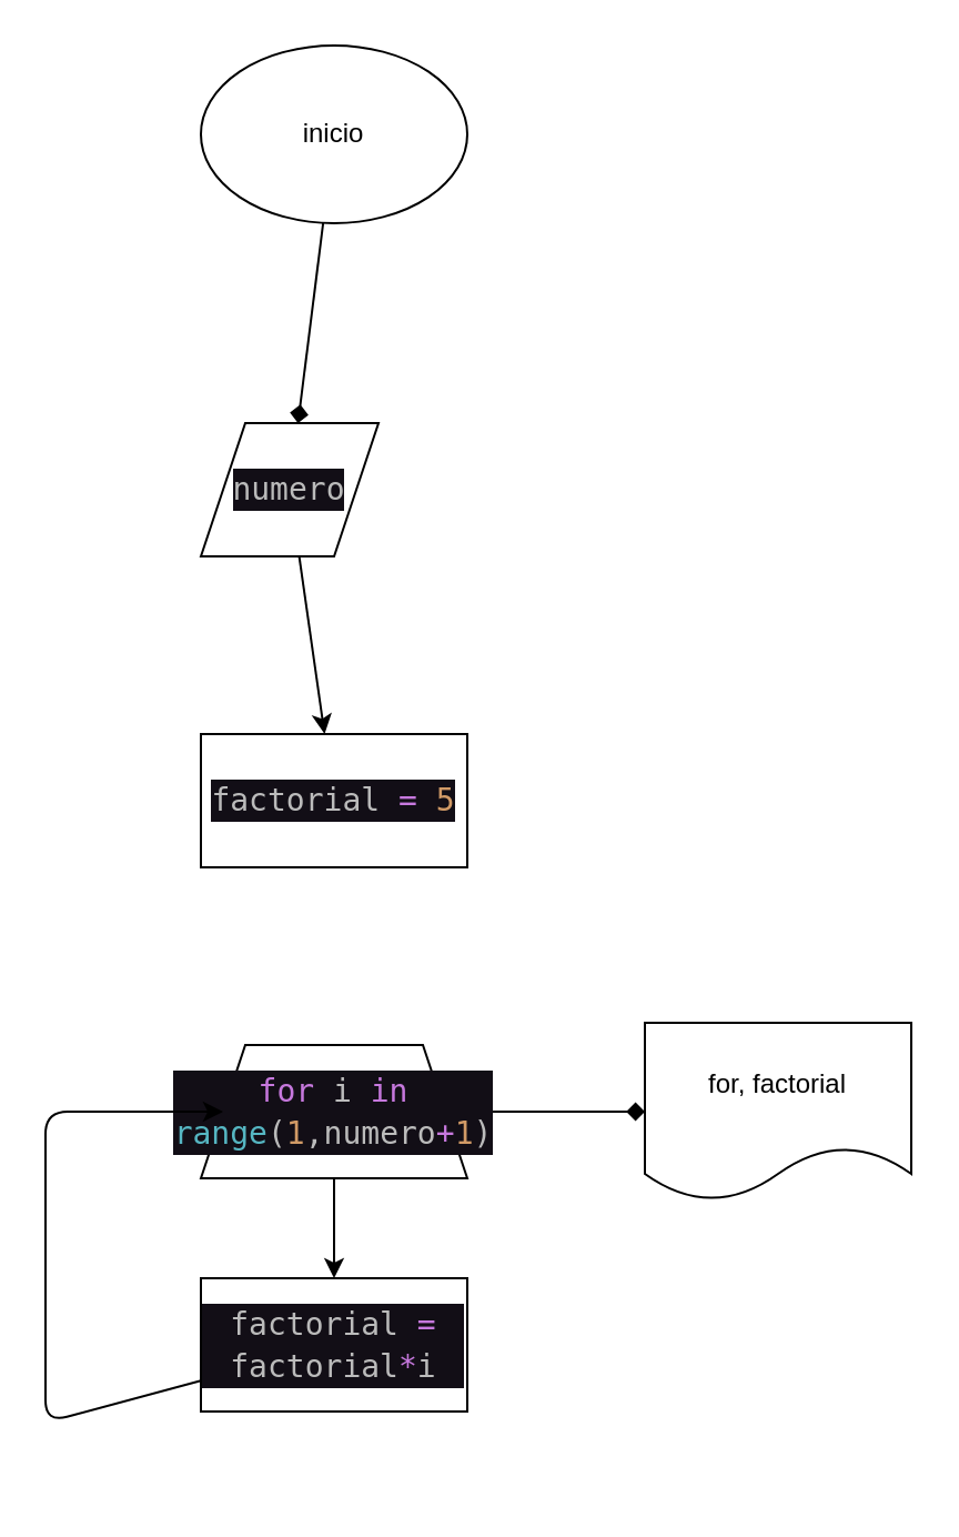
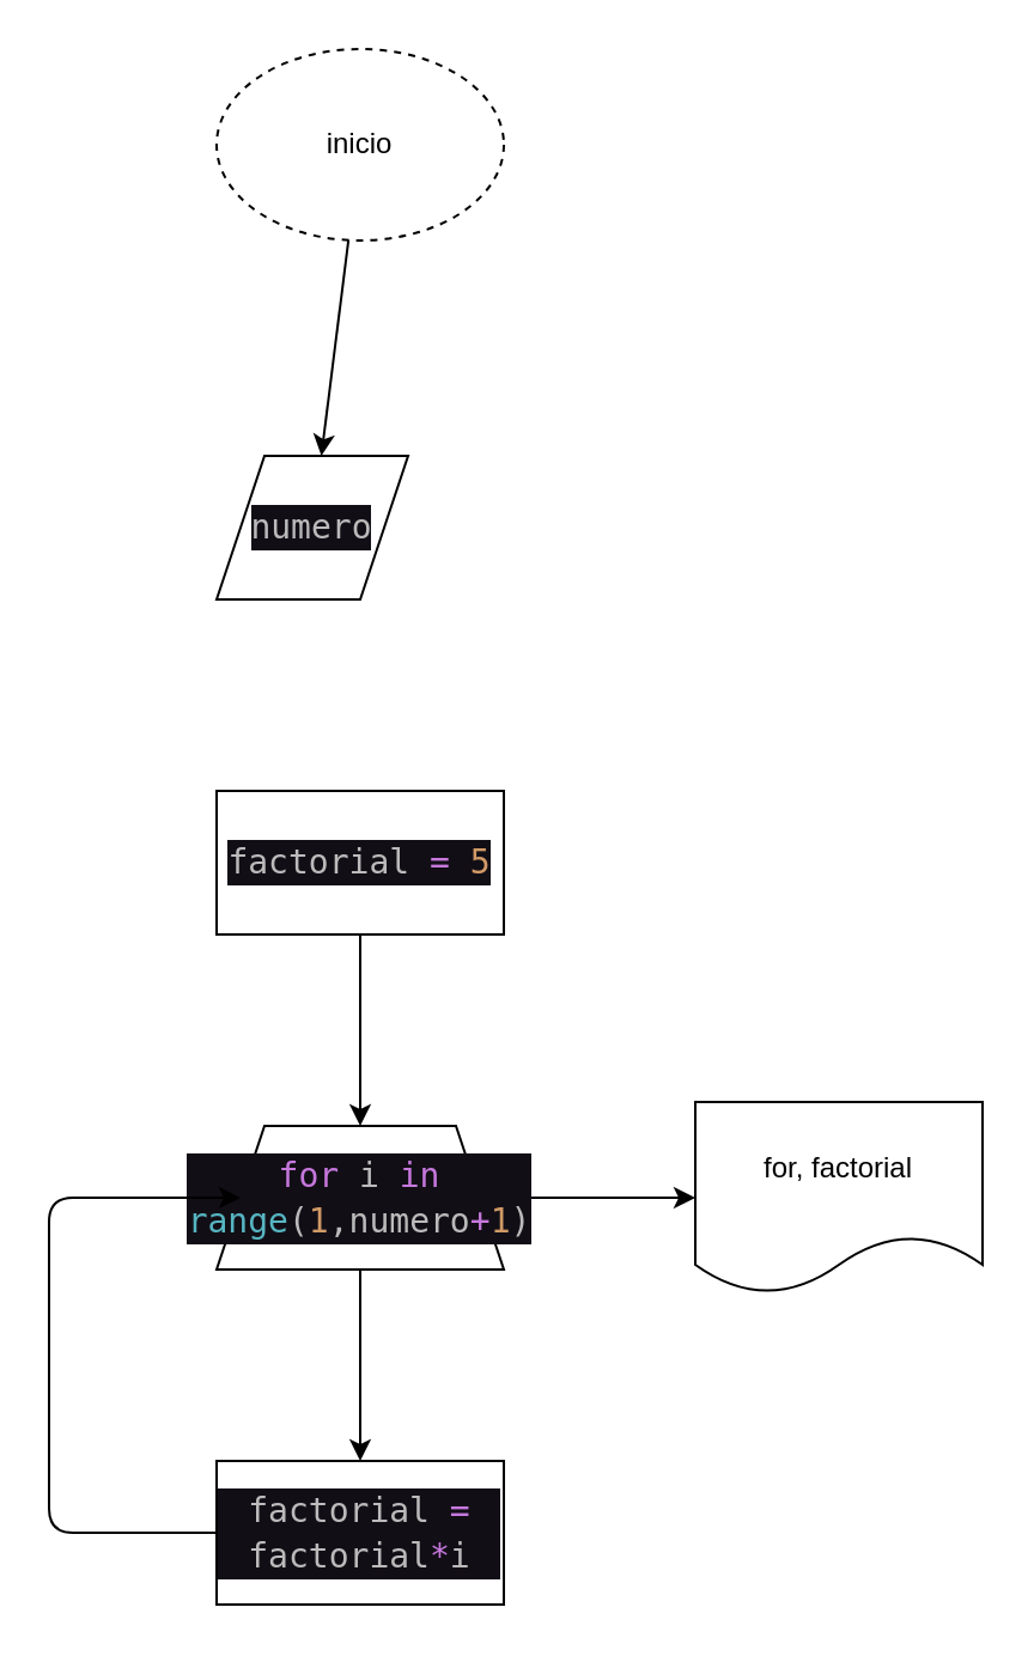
- <mxCell id="3" value="inicio" style="ellipse;whiteSpace=wrap;html=1;" vertex="1" parent="1"><mxGeometry x="90" y="20" width="120" height="80" as="geometry" /></mxCell>
+ <mxCell id="3" value="inicio" style="ellipse;whiteSpace=wrap;html=1;dashed=1;" vertex="1" parent="1"><mxGeometry x="90" y="20" width="120" height="80" as="geometry" /></mxCell>
- <mxCell id="2" value="" style="edgeStyle=none;html=1;endArrow=diamond;" edge="1" parent="1" source="3" target="5"><mxGeometry relative="1" as="geometry" /></mxCell>
+ <mxCell id="2" value="" style="edgeStyle=none;html=1;" edge="1" parent="1" source="3" target="5"><mxGeometry relative="1" as="geometry" /></mxCell>
- <mxCell id="4" value="" style="edgeStyle=none;html=1;" edge="1" parent="1" source="5" target="7"><mxGeometry relative="1" as="geometry" /></mxCell>
+ <mxCell id="6" value="" style="edgeStyle=none;html=1;" edge="1" parent="1" source="7" target="10"><mxGeometry relative="1" as="geometry" /></mxCell>
- <mxCell id="9" value="" style="edgeStyle=none;html=1;endArrow=diamond;" edge="1" parent="1" source="10" target="13"><mxGeometry relative="1" as="geometry" /></mxCell>
+ <mxCell id="9" value="" style="edgeStyle=none;html=1;" edge="1" parent="1" source="10" target="13"><mxGeometry relative="1" as="geometry" /></mxCell>
- <mxCell id="12" value="&lt;div style=&quot;color: rgb(187, 187, 187); background-color: rgb(18, 14, 22); font-family: &amp;quot;Droid Sans Mono&amp;quot;, &amp;quot;monospace&amp;quot;, monospace; font-size: 14px; line-height: 19px;&quot;&gt;factorial &lt;span style=&quot;color: #c678dd;&quot;&gt;=&lt;/span&gt; factorial&lt;span style=&quot;color: #c678dd;&quot;&gt;*&lt;/span&gt;i&lt;/div&gt;" style="whiteSpace=wrap;html=1;" vertex="1" parent="1"><mxGeometry x="90" y="575" width="120" height="60" as="geometry" /></mxCell>
+ <mxCell id="12" value="&lt;div style=&quot;color: rgb(187, 187, 187); background-color: rgb(18, 14, 22); font-family: &amp;quot;Droid Sans Mono&amp;quot;, &amp;quot;monospace&amp;quot;, monospace; font-size: 14px; line-height: 19px;&quot;&gt;factorial &lt;span style=&quot;color: #c678dd;&quot;&gt;=&lt;/span&gt; factorial&lt;span style=&quot;color: #c678dd;&quot;&gt;*&lt;/span&gt;i&lt;/div&gt;" style="whiteSpace=wrap;html=1;" vertex="1" parent="1"><mxGeometry x="90" y="610" width="120" height="60" as="geometry" /></mxCell>
